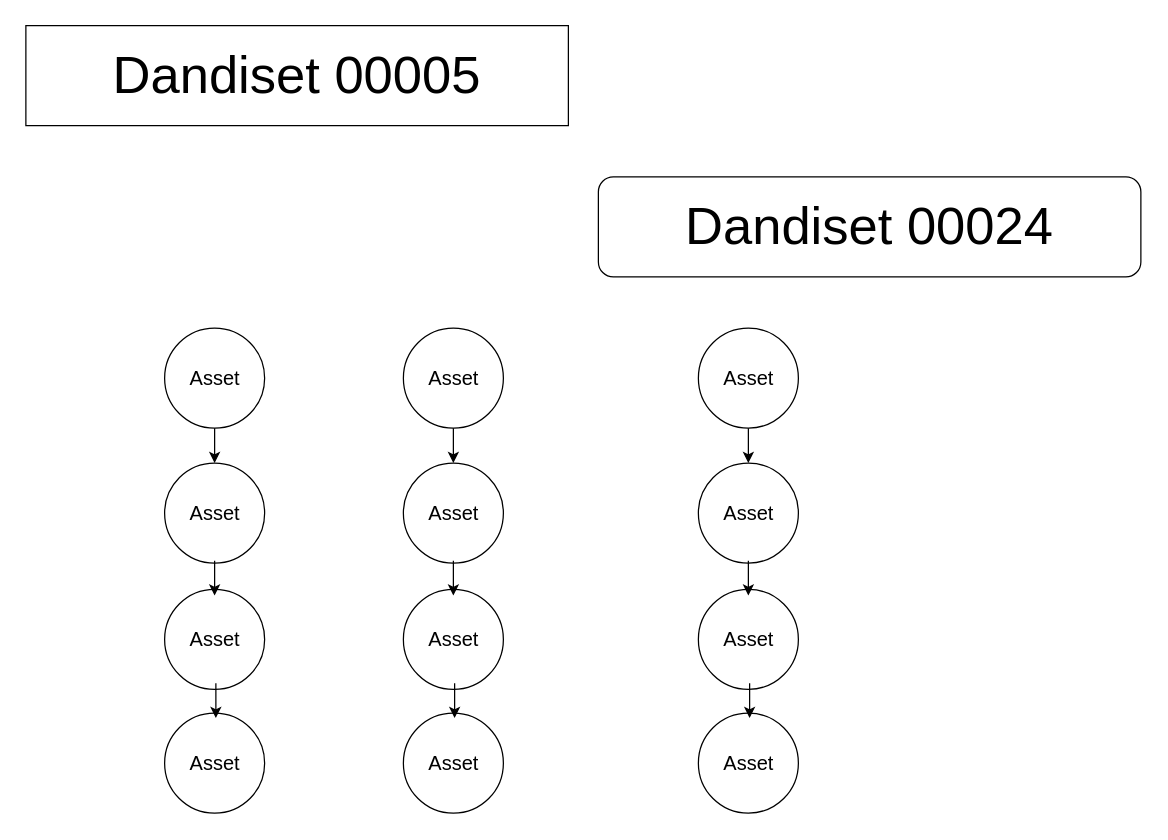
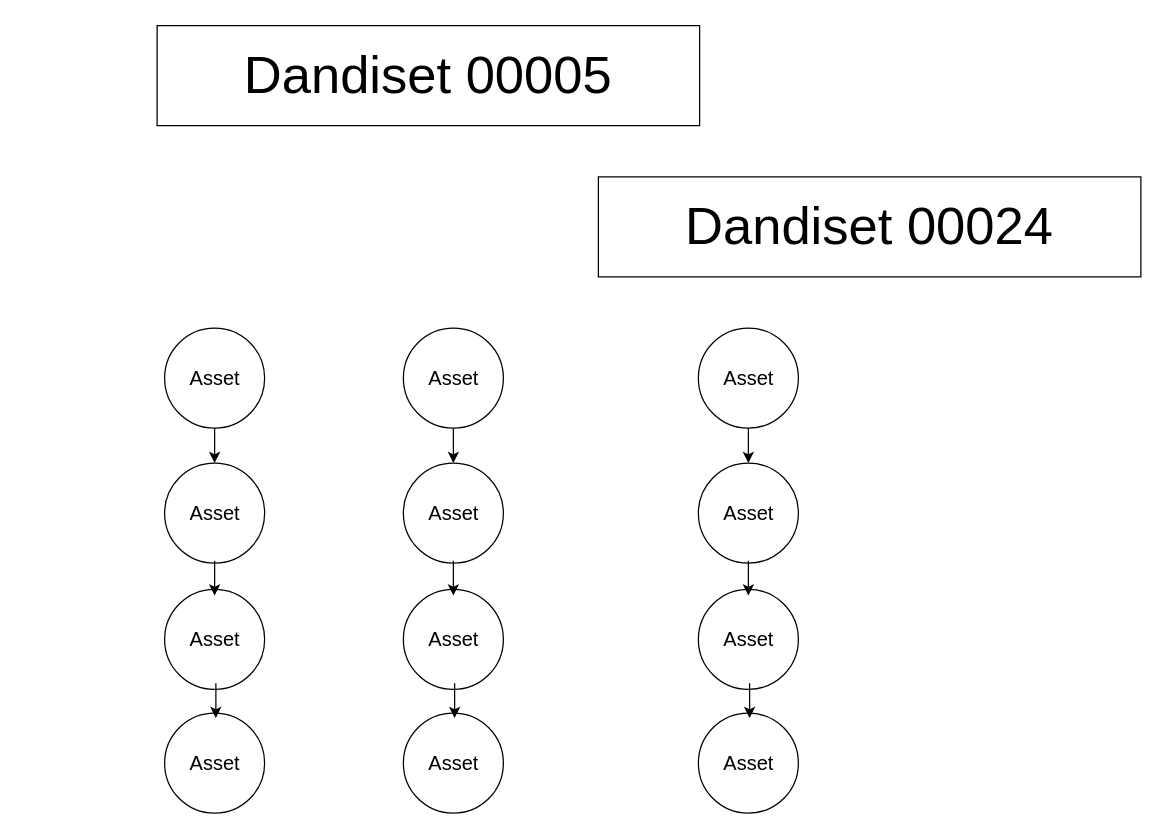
- <mxCell id="2" value="&lt;font style=&quot;font-size: 42px;&quot;&gt;Dandiset 00005&lt;/font&gt;" style="rounded=0;whiteSpace=wrap;html=1;" parent="1" vertex="1"><mxGeometry x="20" y="20" width="434" height="80" as="geometry" /></mxCell>
+ <mxCell id="2" value="&lt;font style=&quot;font-size: 42px;&quot;&gt;Dandiset 00005&lt;/font&gt;" style="rounded=0;whiteSpace=wrap;html=1;" parent="1" vertex="1"><mxGeometry x="125" y="20" width="434" height="80" as="geometry" /></mxCell>
- <mxCell id="36" value="&lt;font style=&quot;font-size: 42px;&quot;&gt;Dandiset 00024&lt;/font&gt;" style="whiteSpace=wrap;html=1;rounded=1;" vertex="1" parent="1"><mxGeometry x="478" y="141" width="434" height="80" as="geometry" /></mxCell>
+ <mxCell id="36" value="&lt;font style=&quot;font-size: 42px;&quot;&gt;Dandiset 00024&lt;/font&gt;" style="rounded=0;whiteSpace=wrap;html=1;" vertex="1" parent="1"><mxGeometry x="478" y="141" width="434" height="80" as="geometry" /></mxCell>
